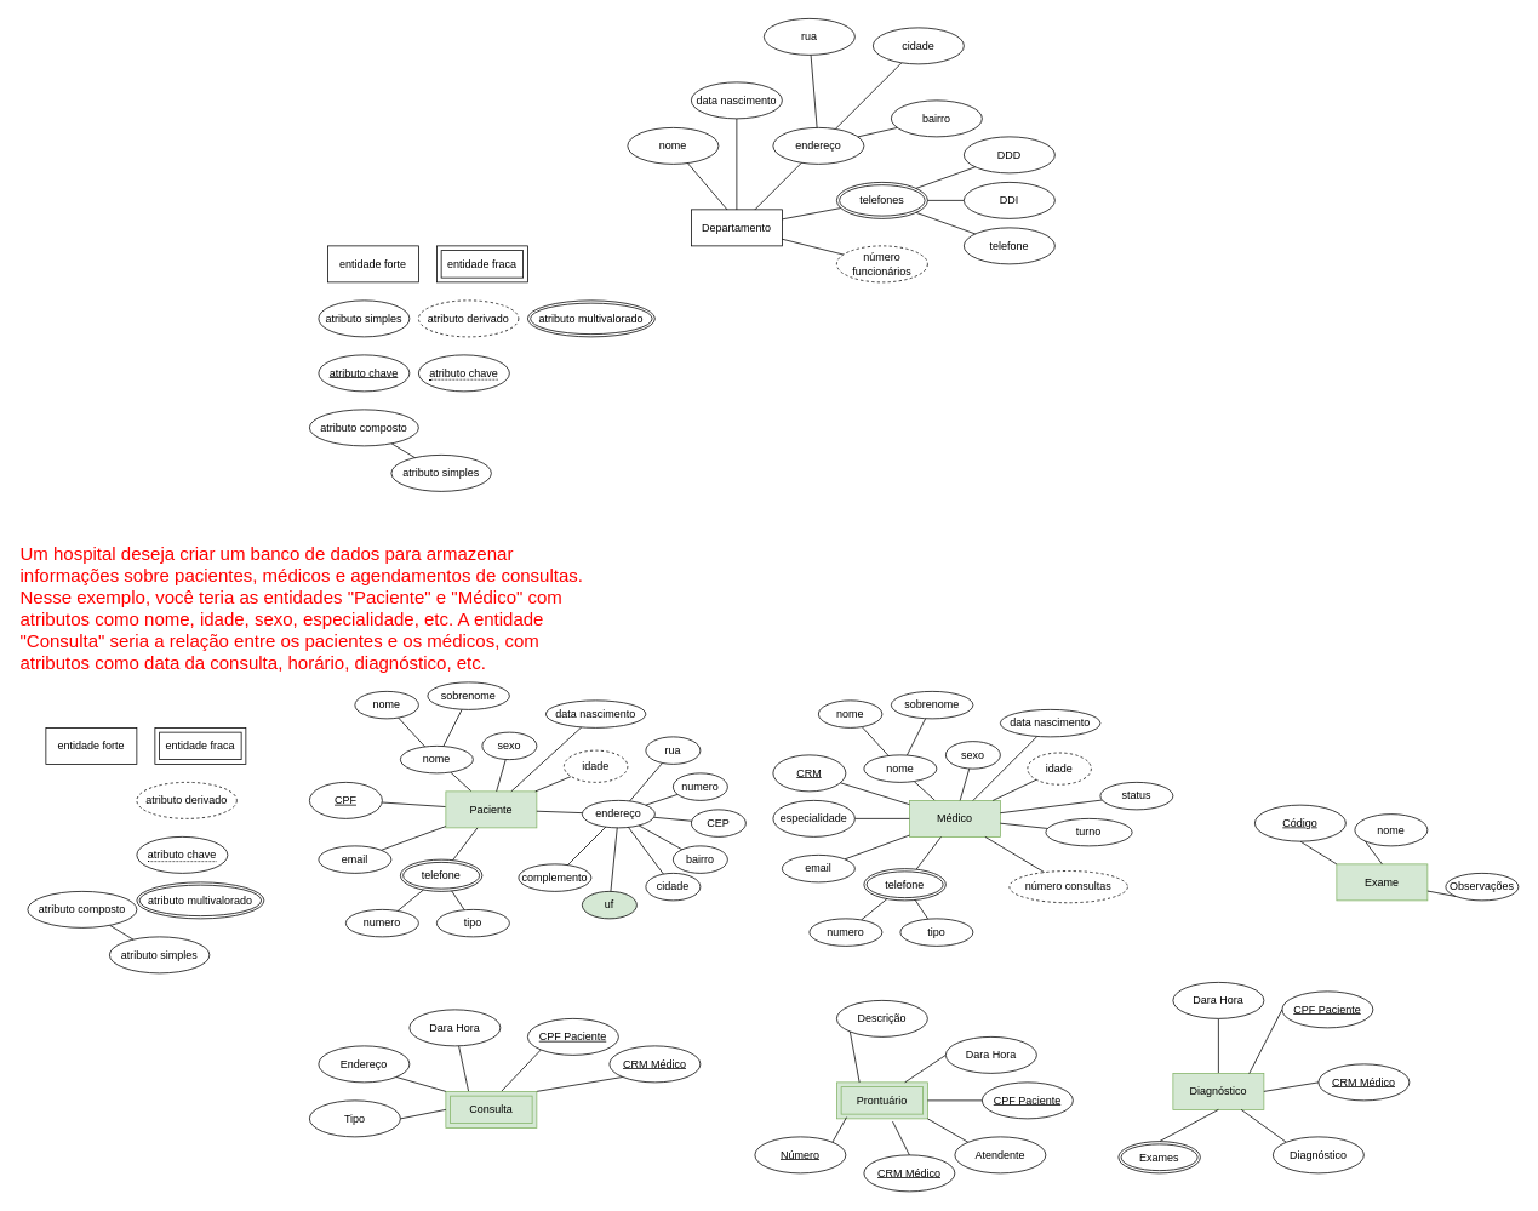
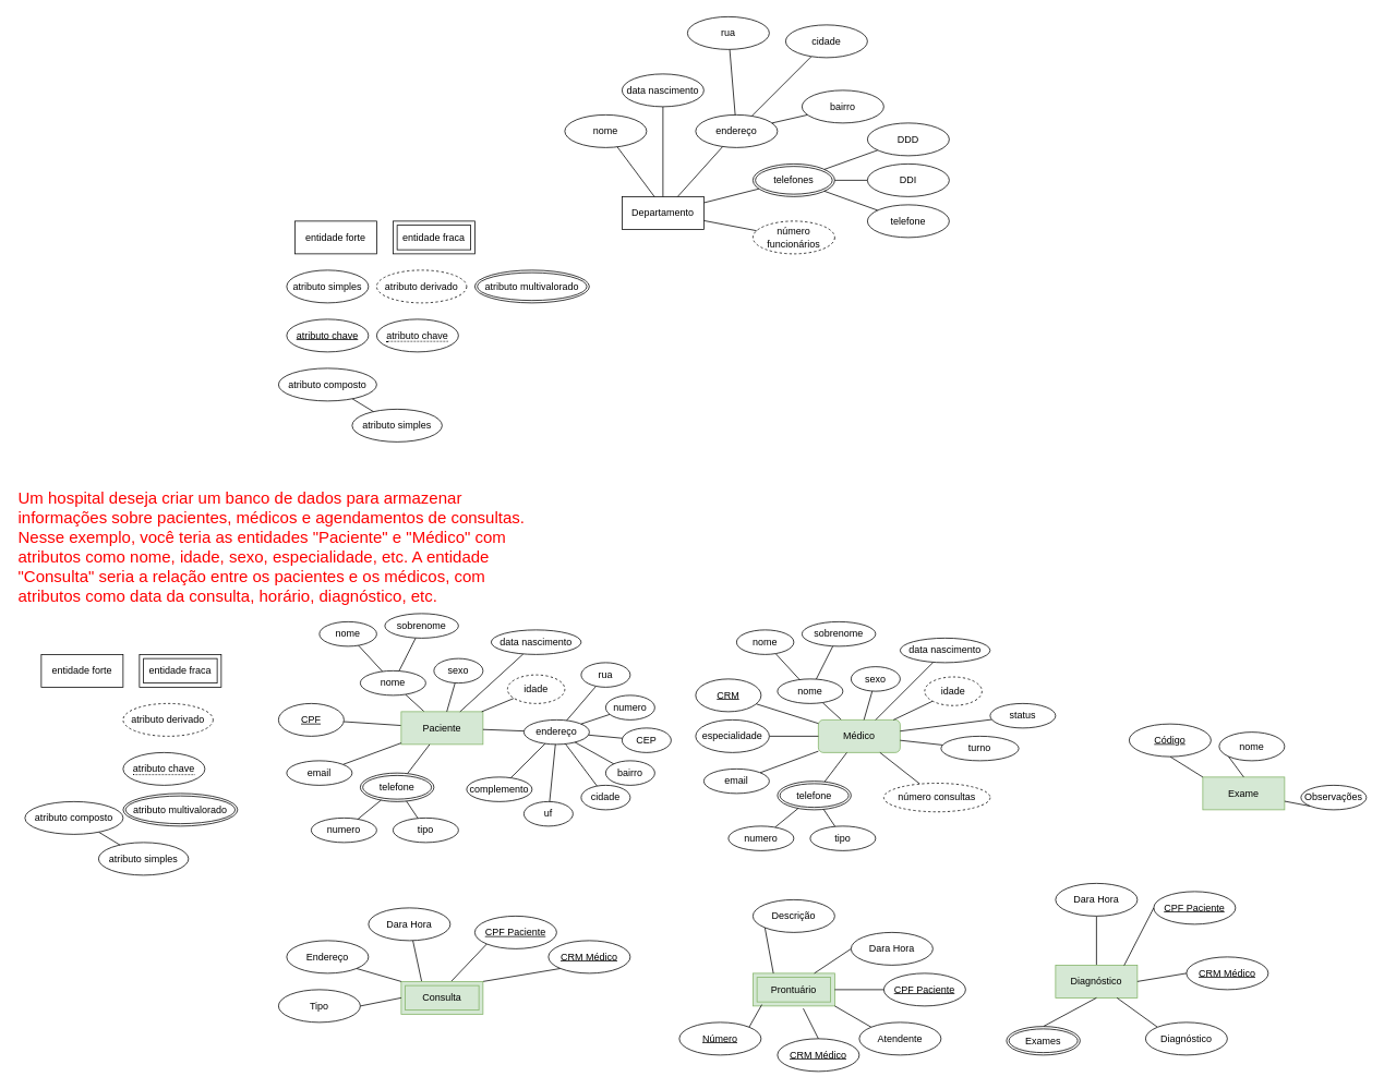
- <mxCell id="10" value="Departamento" style="whiteSpace=wrap;html=1;align=center;" parent="1" vertex="1"><mxGeometry x="760" y="230" width="100" height="40" as="geometry" /></mxCell>
+ <mxCell id="10" value="Departamento" style="whiteSpace=wrap;html=1;align=center;" parent="1" vertex="1"><mxGeometry x="760" y="240" width="100" height="40" as="geometry" /></mxCell>
- <mxCell id="85" value="Médico" style="whiteSpace=wrap;html=1;align=center;fillColor=#d5e8d4;strokeColor=#82b366;" parent="1" vertex="1"><mxGeometry x="1000" y="880" width="100" height="40" as="geometry" /></mxCell>
+ <mxCell id="85" value="Médico" style="whiteSpace=wrap;html=1;align=center;fillColor=#d5e8d4;strokeColor=#82b366;rounded=1;" parent="1" vertex="1"><mxGeometry x="1000" y="880" width="100" height="40" as="geometry" /></mxCell>
- <mxCell id="111" value="número consultas" style="ellipse;whiteSpace=wrap;html=1;align=center;dashed=1;" parent="1" vertex="1"><mxGeometry x="1110" y="957.5" width="130" height="35" as="geometry" /></mxCell>
+ <mxCell id="111" value="número consultas" style="ellipse;whiteSpace=wrap;html=1;align=center;dashed=1;" parent="1" vertex="1"><mxGeometry x="1080" y="957.5" width="130" height="35" as="geometry" /></mxCell>
- <mxCell id="72" value="uf" style="ellipse;whiteSpace=wrap;html=1;align=center;fillColor=#d5e8d4;" parent="1" vertex="1"><mxGeometry x="640" y="980" width="60" height="30" as="geometry" /></mxCell>
+ <mxCell id="72" value="uf" style="ellipse;whiteSpace=wrap;html=1;align=center;" parent="1" vertex="1"><mxGeometry x="640" y="980" width="60" height="30" as="geometry" /></mxCell>
